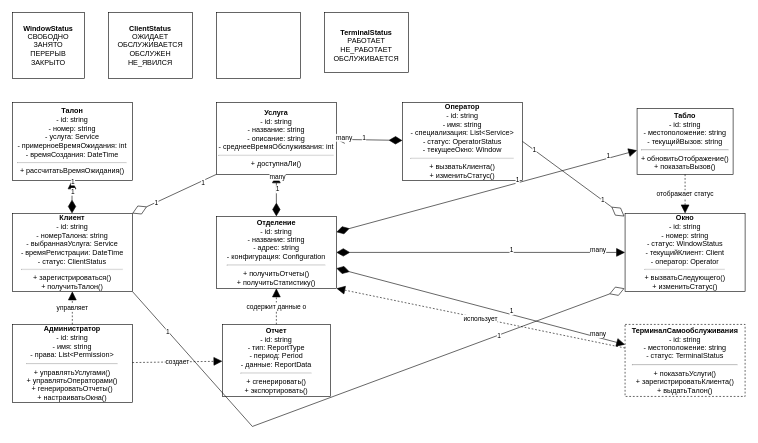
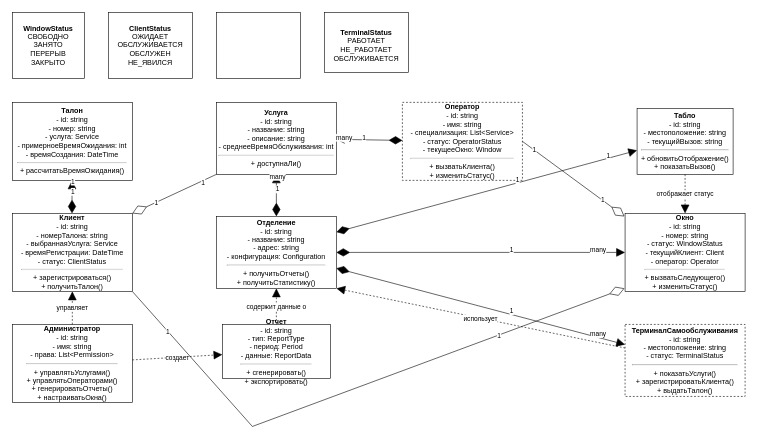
- <mxCell id="11" value="&lt;b&gt;Оператор&lt;/b&gt;&lt;div&gt;- id: string&lt;/div&gt;&lt;div&gt;- имя: string&lt;/div&gt;&lt;div&gt;- специализация: List&amp;lt;Service&amp;gt;&lt;/div&gt;&lt;div&gt;- статус: OperatorStatus&lt;/div&gt;&lt;div&gt;- текущееОкно: Window&lt;/div&gt;&lt;hr&gt;&lt;div&gt;+ вызватьКлиента()&lt;/div&gt;&lt;div&gt;+ изменитьСтатус()&lt;/div&gt;" style="rounded=0;whiteSpace=wrap;html=1;" parent="1" vertex="1"><mxGeometry x="670" y="170" width="200" height="130" as="geometry" /></mxCell>
+ <mxCell id="11" value="&lt;b&gt;Оператор&lt;/b&gt;&lt;div&gt;- id: string&lt;/div&gt;&lt;div&gt;- имя: string&lt;/div&gt;&lt;div&gt;- специализация: List&amp;lt;Service&amp;gt;&lt;/div&gt;&lt;div&gt;- статус: OperatorStatus&lt;/div&gt;&lt;div&gt;- текущееОкно: Window&lt;/div&gt;&lt;hr&gt;&lt;div&gt;+ вызватьКлиента()&lt;/div&gt;&lt;div&gt;+ изменитьСтатус()&lt;/div&gt;" style="rounded=0;whiteSpace=wrap;html=1;dashed=1;" parent="1" vertex="1"><mxGeometry x="670" y="170" width="200" height="130" as="geometry" /></mxCell>
- <mxCell id="13" value="&lt;b&gt;Отчет&lt;/b&gt;&lt;div&gt;- id: string&lt;/div&gt;&lt;div&gt;- тип: ReportType&lt;/div&gt;&lt;div&gt;- период: Period&lt;/div&gt;&lt;div&gt;- данные: ReportData&lt;/div&gt;&lt;hr&gt;&lt;div&gt;+ сгенерировать()&lt;/div&gt;&lt;div&gt;+ экспортировать()&lt;/div&gt;" style="rounded=0;whiteSpace=wrap;html=1;" parent="1" vertex="1"><mxGeometry x="370" y="540" width="180" height="120" as="geometry" /></mxCell>
+ <mxCell id="13" value="&lt;b&gt;Отчет&lt;/b&gt;&lt;div&gt;- id: string&lt;/div&gt;&lt;div&gt;- тип: ReportType&lt;/div&gt;&lt;div&gt;- период: Period&lt;/div&gt;&lt;div&gt;- данные: ReportData&lt;/div&gt;&lt;hr&gt;&lt;div&gt;+ сгенерировать()&lt;/div&gt;&lt;div&gt;+ экспортировать()&lt;/div&gt;" style="rounded=0;whiteSpace=wrap;html=1;" parent="1" vertex="1"><mxGeometry x="370" y="540" width="180" height="90" as="geometry" /></mxCell>
